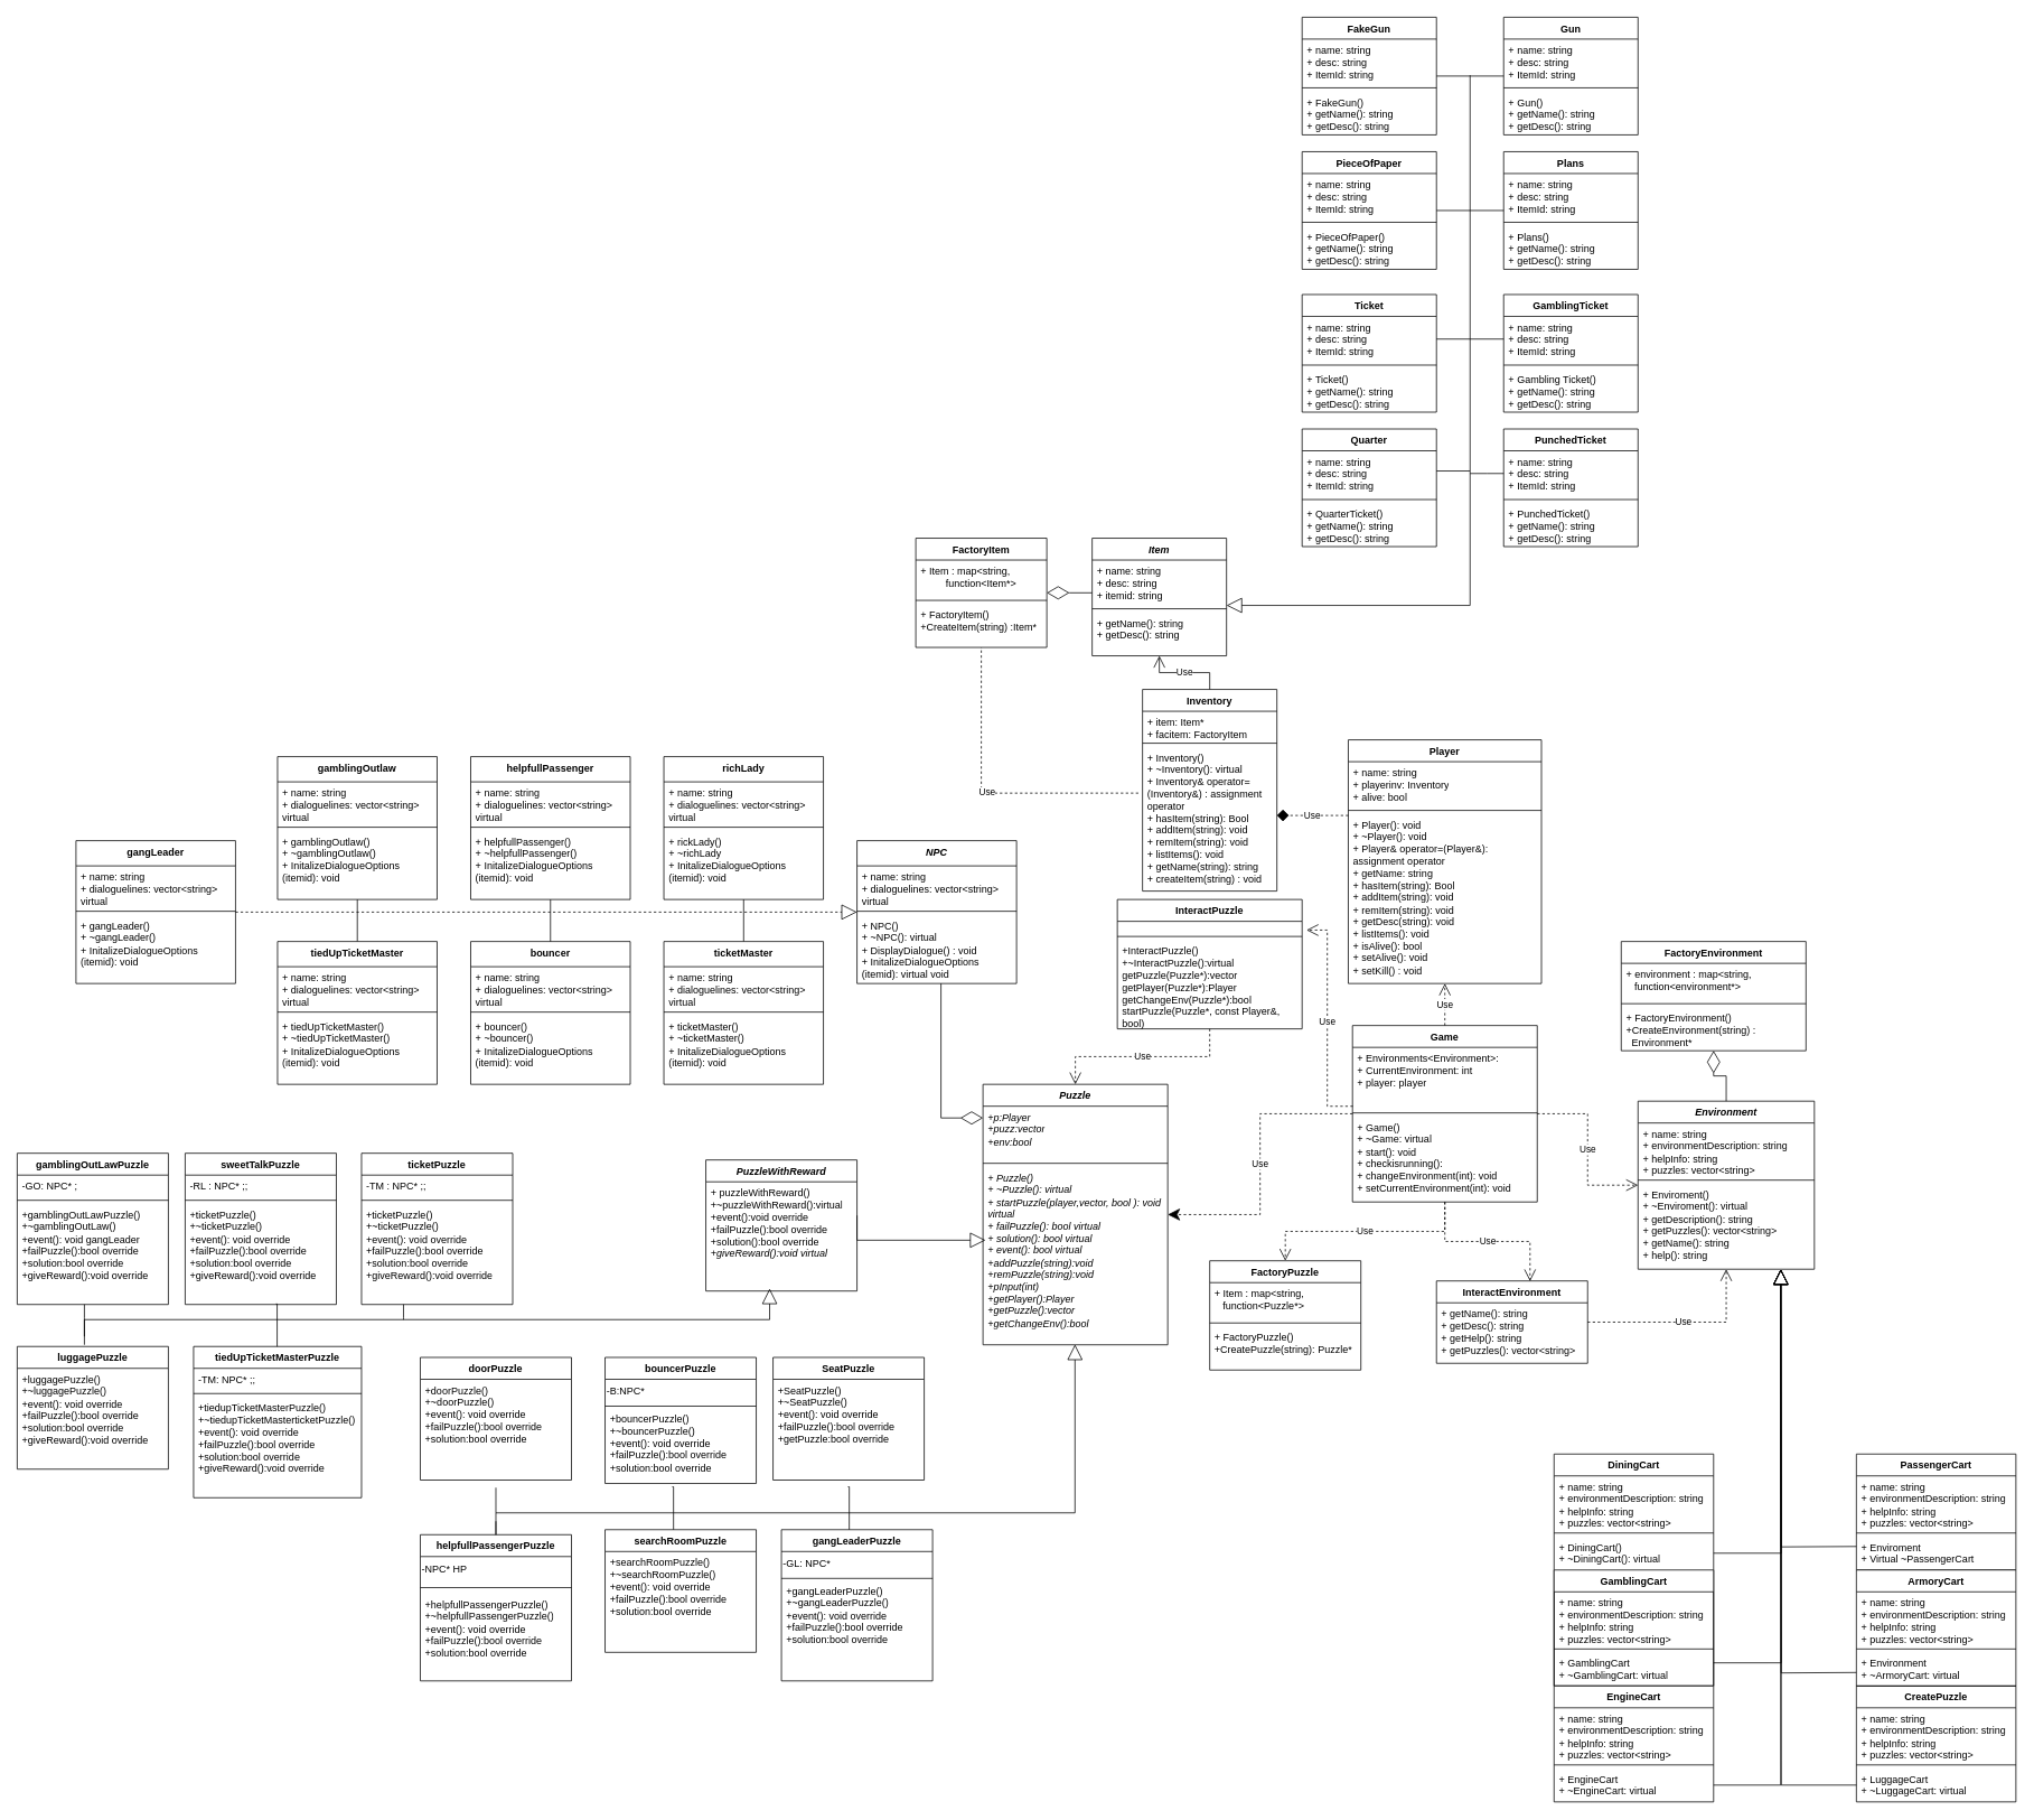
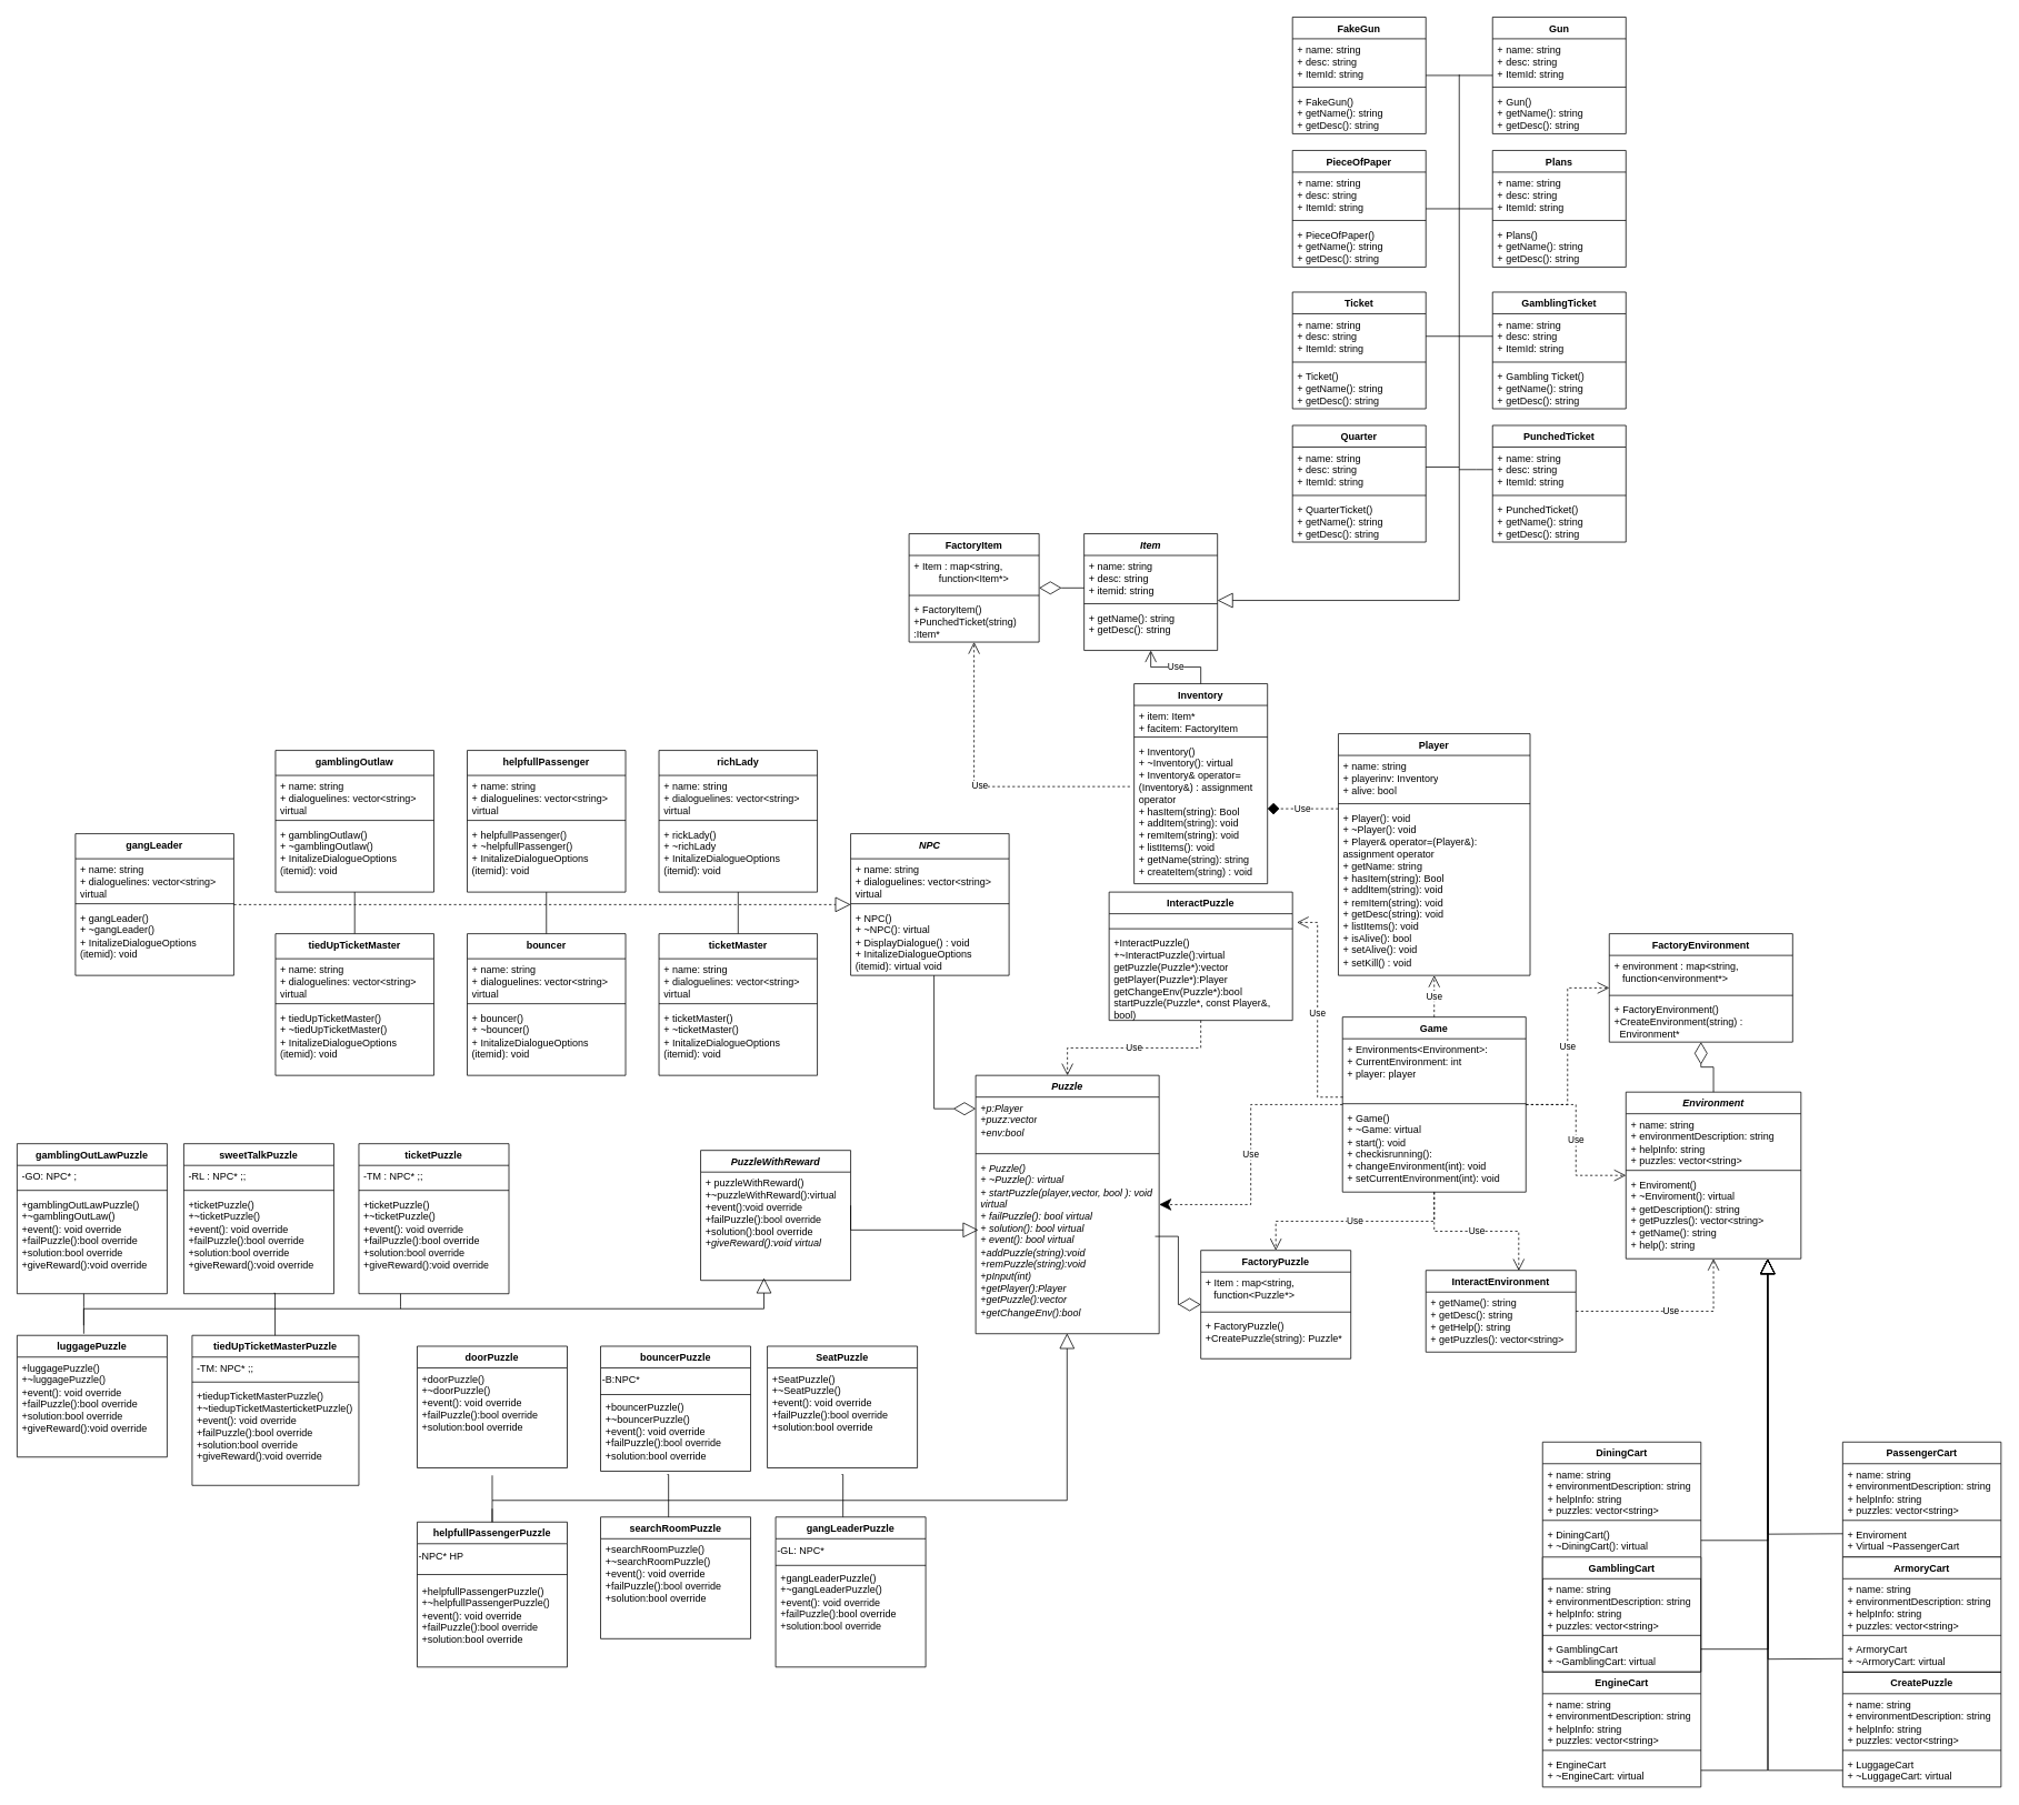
- <mxCell id="59" value="+ FactoryItem()&lt;div&gt;+CreateItem(string) :Item*&lt;/div&gt;" style="text;strokeColor=none;fillColor=none;align=left;verticalAlign=top;spacingLeft=4;spacingRight=4;overflow=hidden;rotatable=0;points=[[0,0.5],[1,0.5]];portConstraint=eastwest;whiteSpace=wrap;html=1;" parent="56" vertex="1"><mxGeometry y="78" width="156" height="52" as="geometry" /></mxCell>
+ <mxCell id="59" value="+ FactoryItem()&lt;div&gt;+PunchedTicket(string) :Item*&lt;/div&gt;" style="text;strokeColor=none;fillColor=none;align=left;verticalAlign=top;spacingLeft=4;spacingRight=4;overflow=hidden;rotatable=0;points=[[0,0.5],[1,0.5]];portConstraint=eastwest;whiteSpace=wrap;html=1;" parent="56" vertex="1"><mxGeometry y="78" width="156" height="52" as="geometry" /></mxCell>
- <mxCell id="60" value="Use" style="endArrow=none;endSize=12;dashed=1;html=1;rounded=0;edgeStyle=orthogonalEdgeStyle;elbow=vertical;exitX=-0.031;exitY=0.322;exitDx=0;exitDy=0;exitPerimeter=0;" parent="1" source="13" target="56" edge="1"><mxGeometry width="160" relative="1" as="geometry"><mxPoint x="1280" y="938.892" as="sourcePoint" /><mxPoint x="1127.42" y="780.064" as="targetPoint" /></mxGeometry></mxCell>
+ <mxCell id="60" value="Use" style="endArrow=open;endSize=12;dashed=1;html=1;rounded=0;edgeStyle=orthogonalEdgeStyle;elbow=vertical;exitX=-0.031;exitY=0.322;exitDx=0;exitDy=0;exitPerimeter=0;" parent="1" source="13" target="56" edge="1"><mxGeometry width="160" relative="1" as="geometry"><mxPoint x="1280" y="938.892" as="sourcePoint" /><mxPoint x="1127.42" y="780.064" as="targetPoint" /></mxGeometry></mxCell>
+ <mxCell id="54" value="Use" style="endArrow=open;endSize=12;dashed=1;html=1;rounded=0;edgeStyle=orthogonalEdgeStyle;" parent="1" source="22" target="48" edge="1"><mxGeometry width="160" relative="1" as="geometry"><mxPoint x="1800" y="1500" as="sourcePoint" /><mxPoint x="1885" y="1822" as="targetPoint" /></mxGeometry></mxCell>
- <mxCell id="178" value="+gamblingOutLawPuzzle()&lt;div&gt;+~gamblingOutLaw()&lt;/div&gt;&lt;div&gt;+event(): void gangLeader&lt;/div&gt;&lt;div&gt;+failPuzzle():bool override&lt;/div&gt;&lt;div&gt;+solution:bool override&lt;/div&gt;&lt;div&gt;+giveReward():void override&lt;br&gt;&lt;div&gt;&lt;br&gt;&lt;/div&gt;&lt;/div&gt;" style="text;strokeColor=none;fillColor=none;align=left;verticalAlign=top;spacingLeft=4;spacingRight=4;overflow=hidden;rotatable=0;points=[[0,0.5],[1,0.5]];portConstraint=eastwest;whiteSpace=wrap;html=1;" parent="175" vertex="1"><mxGeometry y="60" width="180" height="120" as="geometry" /></mxCell>
+ <mxCell id="178" value="+gamblingOutLawPuzzle()&lt;div&gt;+~gamblingOutLaw()&lt;/div&gt;&lt;div&gt;+event(): void override&lt;/div&gt;&lt;div&gt;+failPuzzle():bool override&lt;/div&gt;&lt;div&gt;+solution:bool override&lt;/div&gt;&lt;div&gt;+giveReward():void override&lt;br&gt;&lt;div&gt;&lt;br&gt;&lt;/div&gt;&lt;/div&gt;" style="text;strokeColor=none;fillColor=none;align=left;verticalAlign=top;spacingLeft=4;spacingRight=4;overflow=hidden;rotatable=0;points=[[0,0.5],[1,0.5]];portConstraint=eastwest;whiteSpace=wrap;html=1;" parent="175" vertex="1"><mxGeometry y="60" width="180" height="120" as="geometry" /></mxCell>
+ <mxCell id="39" value="" style="endArrow=diamondThin;endFill=1;endSize=24;html=1;rounded=0;exitX=0.978;exitY=0.449;exitDx=0;exitDy=0;edgeStyle=elbowEdgeStyle;exitPerimeter=0;strokeColor=#000000;startFill=0;startFillColor=#FFFFFF;endFillColor=#FFFFFF;" parent="1" source="31" target="63" edge="1"><mxGeometry width="160" relative="1" as="geometry"><mxPoint x="1000" y="1096" as="sourcePoint" /><mxPoint x="1299" y="1325" as="targetPoint" /></mxGeometry></mxCell>
- <mxCell id="198" value="+SeatPuzzle()&lt;div&gt;+~SeatPuzzle()&lt;/div&gt;&lt;div&gt;+event(): void override&lt;/div&gt;&lt;div&gt;+failPuzzle():bool override&lt;/div&gt;&lt;div&gt;+getPuzzle:bool override&lt;/div&gt;&lt;div&gt;&lt;div&gt;&lt;br&gt;&lt;/div&gt;&lt;/div&gt;" style="text;strokeColor=none;fillColor=none;align=left;verticalAlign=top;spacingLeft=4;spacingRight=4;overflow=hidden;rotatable=0;points=[[0,0.5],[1,0.5]];portConstraint=eastwest;whiteSpace=wrap;html=1;" parent="197" vertex="1"><mxGeometry y="26" width="180" height="120" as="geometry" /></mxCell>
+ <mxCell id="198" value="+SeatPuzzle()&lt;div&gt;+~SeatPuzzle()&lt;/div&gt;&lt;div&gt;+event(): void override&lt;/div&gt;&lt;div&gt;+failPuzzle():bool override&lt;/div&gt;&lt;div&gt;+solution:bool override&lt;/div&gt;&lt;div&gt;&lt;div&gt;&lt;br&gt;&lt;/div&gt;&lt;/div&gt;" style="text;strokeColor=none;fillColor=none;align=left;verticalAlign=top;spacingLeft=4;spacingRight=4;overflow=hidden;rotatable=0;points=[[0,0.5],[1,0.5]];portConstraint=eastwest;whiteSpace=wrap;html=1;" parent="197" vertex="1"><mxGeometry y="26" width="180" height="120" as="geometry" /></mxCell>
- <mxCell id="93" value="+&amp;nbsp;Environment&lt;div&gt;+ ~ArmoryCart: virtual&lt;/div&gt;" style="text;strokeColor=none;fillColor=none;align=left;verticalAlign=top;spacingLeft=4;spacingRight=4;overflow=hidden;rotatable=0;points=[[0,0.5],[1,0.5]];portConstraint=eastwest;whiteSpace=wrap;html=1;" parent="90" vertex="1"><mxGeometry y="98" width="190" height="40" as="geometry" /></mxCell>
+ <mxCell id="93" value="+&amp;nbsp;ArmoryCart&lt;div&gt;+ ~ArmoryCart: virtual&lt;/div&gt;" style="text;strokeColor=none;fillColor=none;align=left;verticalAlign=top;spacingLeft=4;spacingRight=4;overflow=hidden;rotatable=0;points=[[0,0.5],[1,0.5]];portConstraint=eastwest;whiteSpace=wrap;html=1;" parent="90" vertex="1"><mxGeometry y="98" width="190" height="40" as="geometry" /></mxCell>
